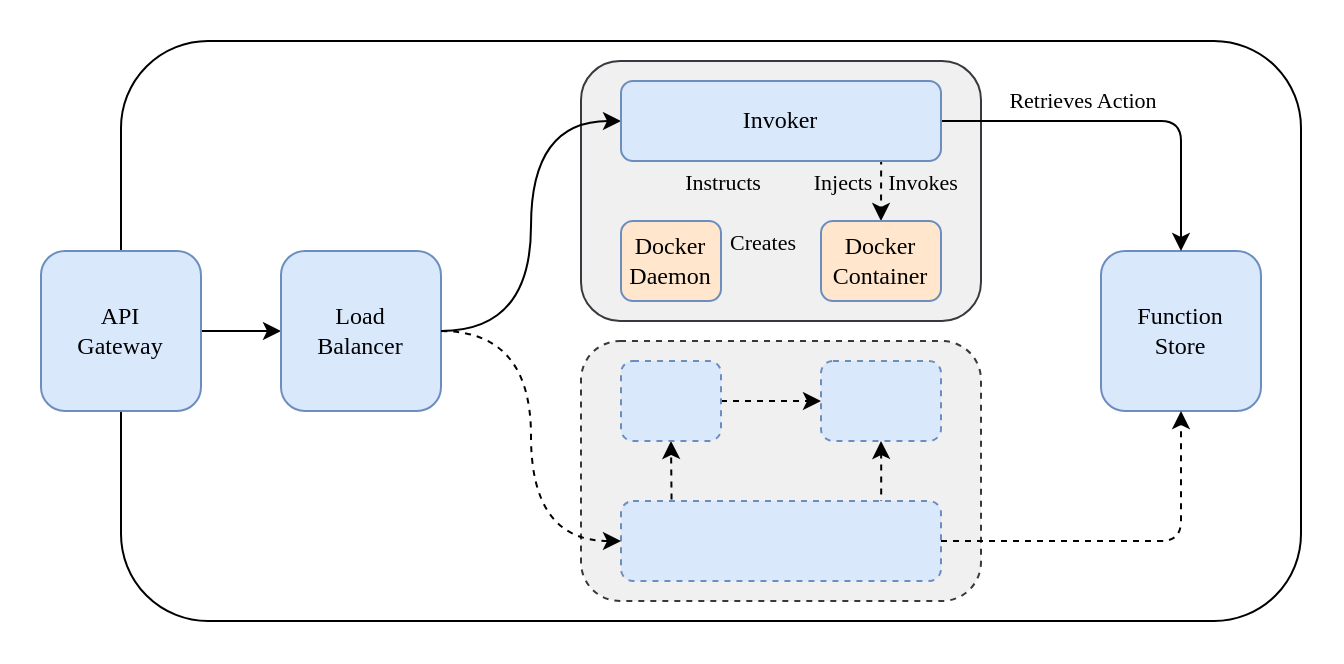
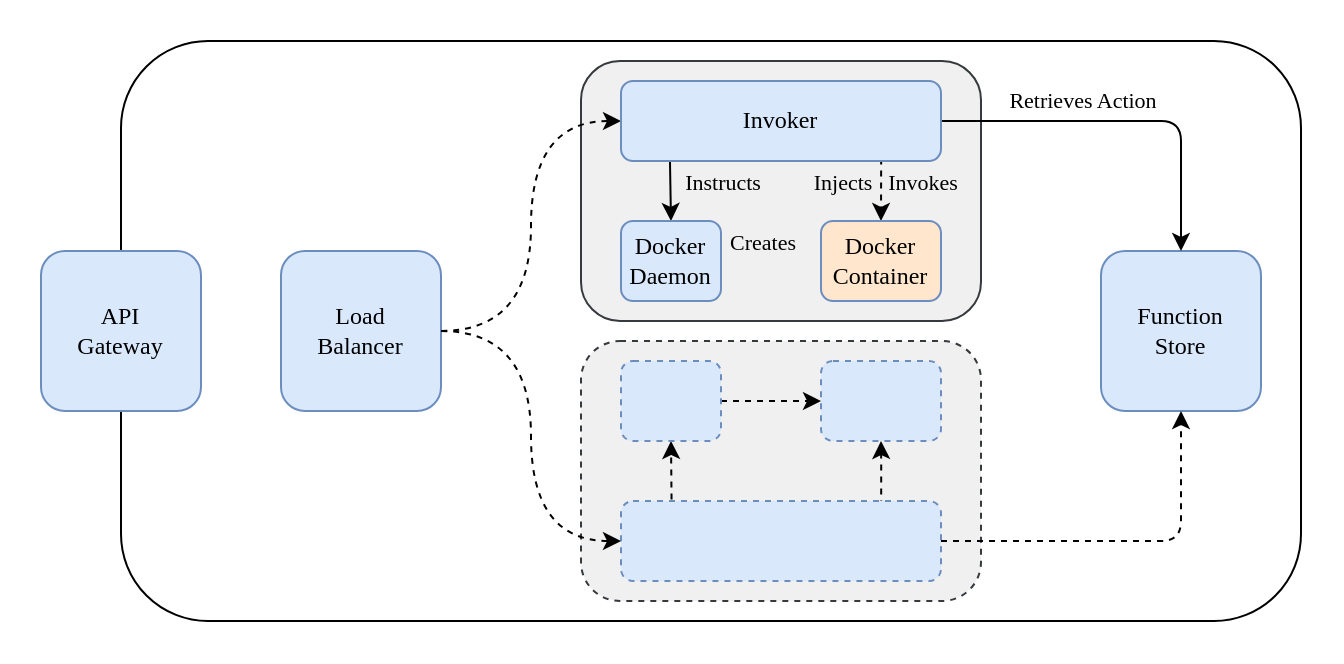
+ <mxCell id="11" style="edgeStyle=orthogonalEdgeStyle;rounded=0;orthogonalLoop=1;jettySize=auto;html=1;exitX=0.153;exitY=0.99;exitDx=0;exitDy=0;entryX=0.5;entryY=0;entryDx=0;entryDy=0;exitPerimeter=0;" edge="1" parent="1" source="13" target="14"><mxGeometry relative="1" as="geometry" /></mxCell>
- <mxCell id="6" style="edgeStyle=orthogonalEdgeStyle;orthogonalLoop=1;jettySize=auto;html=1;exitX=1;exitY=0.5;exitDx=0;exitDy=0;entryX=0;entryY=0.5;entryDx=0;entryDy=0;curved=1;" parent="1" source="7" target="13" edge="1"><mxGeometry relative="1" as="geometry" /></mxCell>
+ <mxCell id="6" style="edgeStyle=orthogonalEdgeStyle;orthogonalLoop=1;jettySize=auto;html=1;exitX=1;exitY=0.5;exitDx=0;exitDy=0;entryX=0;entryY=0.5;entryDx=0;entryDy=0;curved=1;dashed=1;" parent="1" source="7" target="13" edge="1"><mxGeometry relative="1" as="geometry" /></mxCell>
- <mxCell id="14" value="&lt;div style=&quot;font-family: &amp;#34;linux biolinum o&amp;#34;&quot;&gt;Docker Daemon&lt;/div&gt;" style="rounded=1;whiteSpace=wrap;html=1;fillColor=#ffe6cc;strokeColor=#6c8ebf;" parent="1" vertex="1"><mxGeometry x="310" y="110" width="50" height="40" as="geometry" /></mxCell>
+ <mxCell id="14" value="&lt;div style=&quot;font-family: &amp;#34;linux biolinum o&amp;#34;&quot;&gt;Docker Daemon&lt;/div&gt;" style="rounded=1;whiteSpace=wrap;html=1;fillColor=#dae8fc;strokeColor=#6c8ebf;" parent="1" vertex="1"><mxGeometry x="310" y="110" width="50" height="40" as="geometry" /></mxCell>
- <mxCell id="4" style="edgeStyle=orthogonalEdgeStyle;rounded=0;orthogonalLoop=1;jettySize=auto;html=1;entryX=0;entryY=0.5;entryDx=0;entryDy=0;fontFamily=Linux Biolinum O;" parent="1" source="5" target="7" edge="1"><mxGeometry relative="1" as="geometry" /></mxCell>
